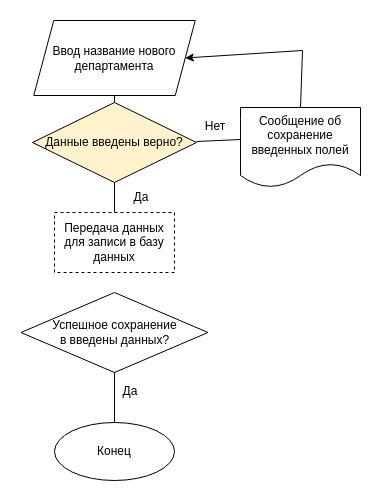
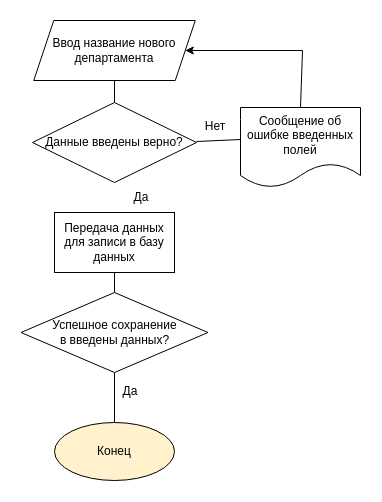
- <mxCell id="2" value="Ввод название нового департамента" style="shape=parallelogram;perimeter=parallelogramPerimeter;whiteSpace=wrap;html=1;fixedSize=1;" vertex="1" parent="1"><mxGeometry x="33.25" y="20" width="161.5" height="75" as="geometry" /></mxCell>
+ <mxCell id="2" value="Ввод название нового департамента" style="shape=parallelogram;perimeter=parallelogramPerimeter;whiteSpace=wrap;html=1;fixedSize=1;" vertex="1" parent="1"><mxGeometry x="33.25" y="20" width="161.5" height="60" as="geometry" /></mxCell>
- <mxCell id="4" value="Сообщение об сохранение введенных полей" style="shape=document;whiteSpace=wrap;html=1;boundedLbl=1;" vertex="1" parent="1"><mxGeometry x="240" y="107" width="120" height="80" as="geometry" /></mxCell>
+ <mxCell id="4" value="Сообщение об ошибке введенных полей" style="shape=document;whiteSpace=wrap;html=1;boundedLbl=1;" vertex="1" parent="1"><mxGeometry x="240" y="107" width="120" height="80" as="geometry" /></mxCell>
- <mxCell id="3" value="Данные введены верно?" style="rhombus;whiteSpace=wrap;html=1;fillColor=#fff2cc;" vertex="1" parent="1"><mxGeometry x="32" y="102" width="164" height="80" as="geometry" /></mxCell>
+ <mxCell id="3" value="Данные введены верно?" style="rhombus;whiteSpace=wrap;html=1;" vertex="1" parent="1"><mxGeometry x="32" y="102" width="164" height="80" as="geometry" /></mxCell>
- <mxCell id="8" value="" style="endArrow=none;html=1;rounded=0;exitX=0.5;exitY=0;exitDx=0;exitDy=0;entryX=0.5;entryY=1;entryDx=0;entryDy=0;" edge="1" parent="1" source="5" target="3"><mxGeometry width="50" height="50" relative="1" as="geometry"><mxPoint x="66" y="232" as="sourcePoint" /><mxPoint x="114" y="184" as="targetPoint" /></mxGeometry></mxCell>
- <mxCell id="5" value="Передача данных для записи в базу данных" style="rounded=0;whiteSpace=wrap;html=1;dashed=1;" vertex="1" parent="1"><mxGeometry x="54" y="212" width="120" height="60" as="geometry" /></mxCell>
+ <mxCell id="5" value="Передача данных для записи в базу данных" style="rounded=0;whiteSpace=wrap;html=1;" vertex="1" parent="1"><mxGeometry x="54" y="212" width="120" height="60" as="geometry" /></mxCell>
+ <mxCell id="10" value="" style="endArrow=none;html=1;rounded=0;exitX=0.5;exitY=1;exitDx=0;exitDy=0;entryX=0.5;entryY=0;entryDx=0;entryDy=0;" edge="1" parent="1" source="5" target="6"><mxGeometry width="50" height="50" relative="1" as="geometry"><mxPoint x="110" y="283" as="sourcePoint" /><mxPoint x="115" y="292" as="targetPoint" /></mxGeometry></mxCell>
- <mxCell id="7" value="Конец" style="ellipse;whiteSpace=wrap;html=1;" vertex="1" parent="1"><mxGeometry x="54" y="422" width="120" height="58" as="geometry" /></mxCell>
+ <mxCell id="7" value="Конец" style="ellipse;whiteSpace=wrap;html=1;fillColor=#fff2cc;" vertex="1" parent="1"><mxGeometry x="54" y="422" width="120" height="58" as="geometry" /></mxCell>
